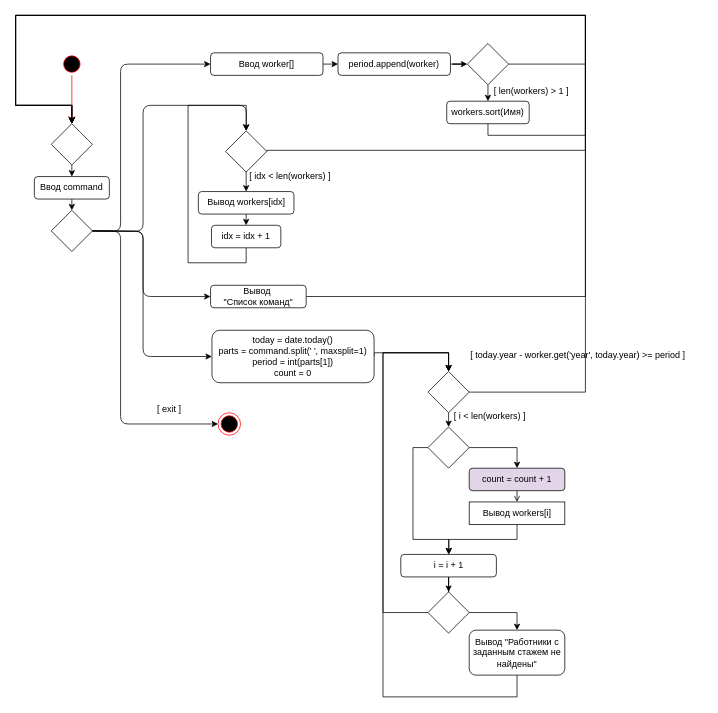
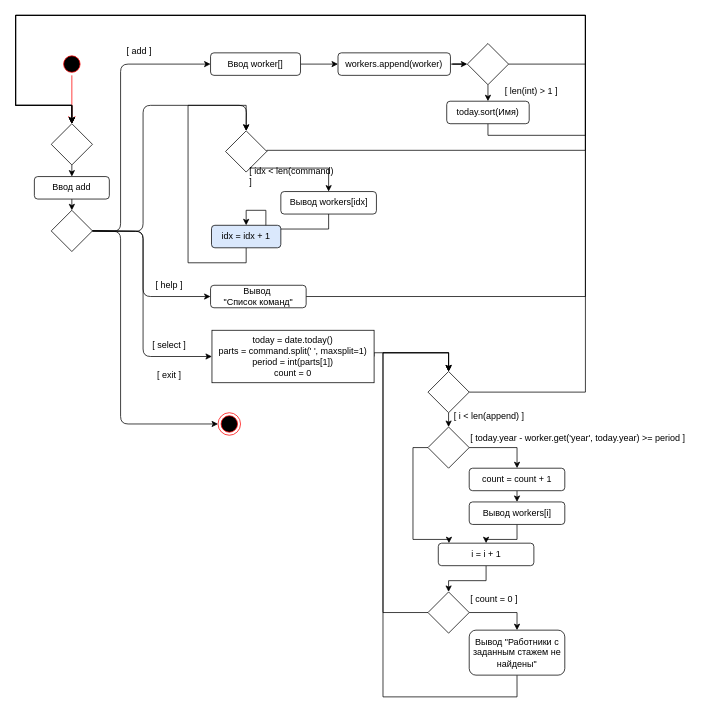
+ <mxCell id="13" value="&lt;div&gt;&lt;span&gt;[ add&lt;/span&gt;&lt;span&gt;&amp;nbsp;]&lt;/span&gt;&lt;/div&gt;" style="text;whiteSpace=wrap;html=1;verticalAlign=middle;align=center;fontFamily=Helvetica;labelBackgroundColor=none;" vertex="1" parent="1"><mxGeometry x="160" y="57.5" width="50" height="20" as="geometry" /></mxCell>
- <mxCell id="6" value="Ввод worker[]" style="rounded=1;whiteSpace=wrap;html=1;fillColor=#FFFFFF;fontFamily=Helvetica;labelBackgroundColor=none;" vertex="1" parent="1"><mxGeometry x="280" y="70" width="150" height="30" as="geometry" /></mxCell>
+ <mxCell id="6" value="Ввод worker[]" style="rounded=1;whiteSpace=wrap;html=1;fillColor=#FFFFFF;fontFamily=Helvetica;labelBackgroundColor=none;" vertex="1" parent="1"><mxGeometry x="280" y="70" width="120" height="30" as="geometry" /></mxCell>
- <mxCell id="15" value="&lt;div style=&quot;&quot;&gt;period.append(worker)&lt;/div&gt;" style="rounded=1;whiteSpace=wrap;html=1;fillColor=#FFFFFF;fontFamily=Helvetica;labelBackgroundColor=none;" vertex="1" parent="1"><mxGeometry x="450" y="70" width="150" height="30" as="geometry" /></mxCell>
+ <mxCell id="15" value="&lt;div style=&quot;&quot;&gt;workers.append(worker)&lt;/div&gt;" style="rounded=1;whiteSpace=wrap;html=1;fillColor=#FFFFFF;fontFamily=Helvetica;labelBackgroundColor=none;" vertex="1" parent="1"><mxGeometry x="450" y="70" width="150" height="30" as="geometry" /></mxCell>
- <mxCell id="8" value="&lt;div&gt;&lt;span&gt;[ len&lt;/span&gt;(workers) &amp;gt; &lt;span&gt;1 ]&lt;/span&gt;&lt;/div&gt;" style="text;whiteSpace=wrap;html=1;verticalAlign=middle;align=center;fontFamily=Helvetica;labelBackgroundColor=none;" vertex="1" parent="1"><mxGeometry x="652.5" y="110.5" width="110" height="20" as="geometry" /></mxCell>
+ <mxCell id="8" value="&lt;div&gt;&lt;span&gt;[ len&lt;/span&gt;(int) &amp;gt; &lt;span&gt;1 ]&lt;/span&gt;&lt;/div&gt;" style="text;whiteSpace=wrap;html=1;verticalAlign=middle;align=center;fontFamily=Helvetica;labelBackgroundColor=none;" vertex="1" parent="1"><mxGeometry x="652.5" y="110.5" width="110" height="20" as="geometry" /></mxCell>
- <mxCell id="10" value="&lt;div&gt;&lt;div&gt;workers.sort(Имя)&lt;/div&gt;&lt;/div&gt;" style="rounded=1;whiteSpace=wrap;html=1;fillColor=#FFFFFF;fontFamily=Helvetica;labelBackgroundColor=none;" vertex="1" parent="1"><mxGeometry x="595" y="134.5" width="110" height="30" as="geometry" /></mxCell>
+ <mxCell id="10" value="&lt;div&gt;&lt;div&gt;today.sort(Имя)&lt;/div&gt;&lt;/div&gt;" style="rounded=1;whiteSpace=wrap;html=1;fillColor=#FFFFFF;fontFamily=Helvetica;labelBackgroundColor=none;" vertex="1" parent="1"><mxGeometry x="595" y="134.5" width="110" height="30" as="geometry" /></mxCell>
- <mxCell id="23" value="&lt;div&gt;[ idx &amp;lt; len(workers) ]&lt;/div&gt;" style="text;whiteSpace=wrap;html=1;fontFamily=Helvetica;verticalAlign=middle;align=left;labelBackgroundColor=none;" vertex="1" parent="1"><mxGeometry x="330" y="225" width="120" height="20" as="geometry" /></mxCell>
+ <mxCell id="23" value="&lt;div&gt;[ idx &amp;lt; len(command) ]&lt;/div&gt;" style="text;whiteSpace=wrap;html=1;fontFamily=Helvetica;verticalAlign=middle;align=left;labelBackgroundColor=none;" vertex="1" parent="1"><mxGeometry x="330" y="225" width="120" height="20" as="geometry" /></mxCell>
- <mxCell id="27" value="Ввод command" style="rounded=1;whiteSpace=wrap;html=1;fillColor=#FFFFFF;fontFamily=Helvetica;labelBackgroundColor=none;" vertex="1" parent="1"><mxGeometry x="45" y="235" width="100" height="30" as="geometry" /></mxCell>
+ <mxCell id="27" value="Ввод add" style="rounded=1;whiteSpace=wrap;html=1;fillColor=#FFFFFF;fontFamily=Helvetica;labelBackgroundColor=none;" vertex="1" parent="1"><mxGeometry x="45" y="235" width="100" height="30" as="geometry" /></mxCell>
- <mxCell id="22" value="&lt;div&gt;Вывод workers[&lt;span style=&quot;&quot;&gt;idx&lt;/span&gt;&lt;span&gt;]&lt;/span&gt;&lt;/div&gt;" style="rounded=1;whiteSpace=wrap;html=1;fillColor=#FFFFFF;fontFamily=Helvetica;labelBackgroundColor=none;" vertex="1" parent="1"><mxGeometry x="263.75" y="255" width="127.5" height="30" as="geometry" /></mxCell>
+ <mxCell id="22" value="&lt;div&gt;Вывод workers[&lt;span style=&quot;&quot;&gt;idx&lt;/span&gt;&lt;span&gt;]&lt;/span&gt;&lt;/div&gt;" style="rounded=1;whiteSpace=wrap;html=1;fillColor=#FFFFFF;fontFamily=Helvetica;labelBackgroundColor=none;" vertex="1" parent="1"><mxGeometry x="373.75" y="255" width="127.5" height="30" as="geometry" /></mxCell>
- <mxCell id="25" value="idx = idx + 1" style="rounded=1;whiteSpace=wrap;html=1;fillColor=#FFFFFF;fontFamily=Helvetica;labelBackgroundColor=none;" vertex="1" parent="1"><mxGeometry x="281.25" y="300" width="92.5" height="30" as="geometry" /></mxCell>
+ <mxCell id="25" value="idx = idx + 1" style="rounded=1;whiteSpace=wrap;html=1;fillColor=#dae8fc;fontFamily=Helvetica;labelBackgroundColor=none;" vertex="1" parent="1"><mxGeometry x="281.25" y="300" width="92.5" height="30" as="geometry" /></mxCell>
+ <mxCell id="38" value="&lt;div&gt;&lt;span&gt;[ help&lt;/span&gt;&lt;span&gt;&amp;nbsp;]&lt;/span&gt;&lt;/div&gt;" style="text;whiteSpace=wrap;html=1;verticalAlign=middle;align=center;fontFamily=Helvetica;labelBackgroundColor=none;" vertex="1" parent="1"><mxGeometry x="200" y="370" width="50" height="20" as="geometry" /></mxCell>
+ <mxCell id="37" value="&lt;div&gt;&lt;span&gt;[ select&lt;/span&gt;&lt;span&gt;&amp;nbsp;]&lt;/span&gt;&lt;/div&gt;" style="text;whiteSpace=wrap;html=1;verticalAlign=middle;align=center;fontFamily=Helvetica;labelBackgroundColor=none;" vertex="1" parent="1"><mxGeometry x="200" y="450" width="50" height="20" as="geometry" /></mxCell>
- <mxCell id="49" value="&lt;div&gt;[ today.year - worker.get(&lt;span&gt;'year'&lt;/span&gt;&lt;span&gt;, &lt;/span&gt;today.year) &amp;gt;= period ]&lt;/div&gt;" style="text;whiteSpace=wrap;html=1;fontFamily=Helvetica;align=left;verticalAlign=middle;labelBackgroundColor=none;" vertex="1" parent="1"><mxGeometry x="625" y="464" width="310" height="20" as="geometry" /></mxCell>
+ <mxCell id="49" value="&lt;div&gt;[ today.year - worker.get(&lt;span&gt;'year'&lt;/span&gt;&lt;span&gt;, &lt;/span&gt;today.year) &amp;gt;= period ]&lt;/div&gt;" style="text;whiteSpace=wrap;html=1;fontFamily=Helvetica;align=left;verticalAlign=middle;labelBackgroundColor=none;" vertex="1" parent="1"><mxGeometry x="625" y="574" width="310" height="20" as="geometry" /></mxCell>
- <mxCell id="35" value="&lt;div&gt;today = date.today()&lt;/div&gt;&lt;div&gt;parts = command.split(' ',&amp;nbsp;maxsplit=1)&lt;br&gt;&lt;/div&gt;&lt;div&gt;period =&amp;nbsp;int(parts[1])&lt;br&gt;&lt;/div&gt;&lt;div&gt;count =&amp;nbsp;0&lt;br&gt;&lt;/div&gt;" style="rounded=1;whiteSpace=wrap;html=1;fillColor=#FFFFFF;fontFamily=Helvetica;labelBackgroundColor=none;" vertex="1" parent="1"><mxGeometry x="281.88" y="440" width="216.25" height="70" as="geometry" /></mxCell>
+ <mxCell id="35" value="&lt;div&gt;today = date.today()&lt;/div&gt;&lt;div&gt;parts = command.split(' ',&amp;nbsp;maxsplit=1)&lt;br&gt;&lt;/div&gt;&lt;div&gt;period =&amp;nbsp;int(parts[1])&lt;br&gt;&lt;/div&gt;&lt;div&gt;count =&amp;nbsp;0&lt;br&gt;&lt;/div&gt;" style="whiteSpace=wrap;html=1;fillColor=#FFFFFF;fontFamily=Helvetica;labelBackgroundColor=none;rounded=0;" vertex="1" parent="1"><mxGeometry x="281.88" y="440" width="216.25" height="70" as="geometry" /></mxCell>
- <mxCell id="33" value="&lt;div&gt;&lt;span&gt;[ exit&lt;/span&gt;&lt;span&gt;&amp;nbsp;]&lt;/span&gt;&lt;/div&gt;" style="text;whiteSpace=wrap;html=1;verticalAlign=middle;align=center;fontFamily=Helvetica;labelBackgroundColor=none;" vertex="1" parent="1"><mxGeometry x="200" y="535" width="50" height="20" as="geometry" /></mxCell>
+ <mxCell id="33" value="&lt;div&gt;&lt;span&gt;[ exit&lt;/span&gt;&lt;span&gt;&amp;nbsp;]&lt;/span&gt;&lt;/div&gt;" style="text;whiteSpace=wrap;html=1;verticalAlign=middle;align=center;fontFamily=Helvetica;labelBackgroundColor=none;" vertex="1" parent="1"><mxGeometry x="200" y="490" width="50" height="20" as="geometry" /></mxCell>
- <mxCell id="48" value="&lt;div&gt;[ i &amp;lt; len(workers) ]&lt;/div&gt;" style="text;whiteSpace=wrap;html=1;fontFamily=Helvetica;verticalAlign=middle;align=left;labelBackgroundColor=none;" vertex="1" parent="1"><mxGeometry x="602.5" y="545" width="120" height="20" as="geometry" /></mxCell>
+ <mxCell id="48" value="&lt;div&gt;[ i &amp;lt; len(append) ]&lt;/div&gt;" style="text;whiteSpace=wrap;html=1;fontFamily=Helvetica;verticalAlign=middle;align=left;labelBackgroundColor=none;" vertex="1" parent="1"><mxGeometry x="602.5" y="545" width="120" height="20" as="geometry" /></mxCell>
- <mxCell id="51" value="count = count + 1" style="rounded=1;whiteSpace=wrap;html=1;fillColor=#e1d5e7;fontFamily=Helvetica;labelBackgroundColor=none;" vertex="1" parent="1"><mxGeometry x="625" y="624" width="127.5" height="30" as="geometry" /></mxCell>
+ <mxCell id="51" value="count = count + 1" style="rounded=1;whiteSpace=wrap;html=1;fillColor=#FFFFFF;fontFamily=Helvetica;labelBackgroundColor=none;" vertex="1" parent="1"><mxGeometry x="625" y="624" width="127.5" height="30" as="geometry" /></mxCell>
- <mxCell id="50" style="edgeStyle=orthogonalEdgeStyle;rounded=0;orthogonalLoop=1;jettySize=auto;html=1;exitX=0.5;exitY=1;exitDx=0;exitDy=0;entryX=0.5;entryY=0;entryDx=0;entryDy=0;labelBackgroundColor=none;fontFamily=Helvetica;fontColor=#000000;endArrow=open;" edge="1" parent="1" source="51" target="53"><mxGeometry relative="1" as="geometry" /></mxCell>
+ <mxCell id="50" style="edgeStyle=orthogonalEdgeStyle;rounded=0;orthogonalLoop=1;jettySize=auto;html=1;exitX=0.5;exitY=1;exitDx=0;exitDy=0;entryX=0.5;entryY=0;entryDx=0;entryDy=0;labelBackgroundColor=none;fontFamily=Helvetica;fontColor=#000000;" edge="1" parent="1" source="51" target="53"><mxGeometry relative="1" as="geometry" /></mxCell>
- <mxCell id="53" value="Вывод workers[i]" style="whiteSpace=wrap;html=1;fillColor=#FFFFFF;fontFamily=Helvetica;labelBackgroundColor=none;rounded=0;" vertex="1" parent="1"><mxGeometry x="625" y="669" width="127.5" height="30" as="geometry" /></mxCell>
+ <mxCell id="53" value="Вывод workers[i]" style="rounded=1;whiteSpace=wrap;html=1;fillColor=#FFFFFF;fontFamily=Helvetica;labelBackgroundColor=none;" vertex="1" parent="1"><mxGeometry x="625" y="669" width="127.5" height="30" as="geometry" /></mxCell>
- <mxCell id="55" value="i = i + 1" style="rounded=1;whiteSpace=wrap;html=1;fillColor=#FFFFFF;fontFamily=Helvetica;labelBackgroundColor=none;" vertex="1" parent="1"><mxGeometry x="533.75" y="739" width="127.5" height="30" as="geometry" /></mxCell>
+ <mxCell id="55" value="i = i + 1" style="rounded=1;whiteSpace=wrap;html=1;fillColor=#FFFFFF;fontFamily=Helvetica;labelBackgroundColor=none;" vertex="1" parent="1"><mxGeometry x="583.75" y="724" width="127.5" height="30" as="geometry" /></mxCell>
+ <mxCell id="61" value="&lt;div&gt;[ count = 0 ]&lt;/div&gt;" style="text;whiteSpace=wrap;html=1;fontFamily=Helvetica;verticalAlign=middle;align=left;labelBackgroundColor=none;" vertex="1" parent="1"><mxGeometry x="625" y="789" width="75" height="20" as="geometry" /></mxCell>
